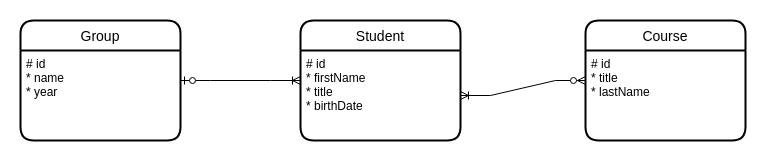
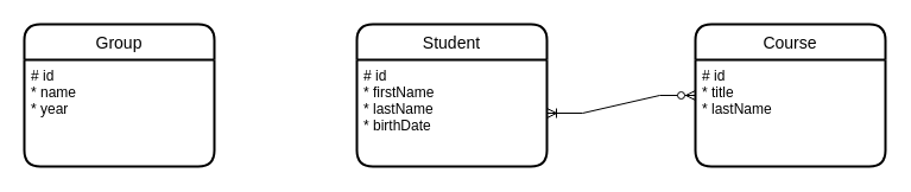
- <mxCell id="3" value="# id&#10;* firstName&#10;* title&#10;* birthDate" style="align=left;strokeColor=none;fillColor=none;spacingLeft=4;fontSize=12;verticalAlign=top;resizable=0;rotatable=0;part=1;" vertex="1" parent="2"><mxGeometry y="30" width="160" height="90" as="geometry" /></mxCell>
+ <mxCell id="3" value="# id&#10;* firstName&#10;* lastName&#10;* birthDate" style="align=left;strokeColor=none;fillColor=none;spacingLeft=4;fontSize=12;verticalAlign=top;resizable=0;rotatable=0;part=1;" vertex="1" parent="2"><mxGeometry y="30" width="160" height="90" as="geometry" /></mxCell>
- <mxCell id="9" value="" style="edgeStyle=entityRelationEdgeStyle;fontSize=12;html=1;endArrow=ERoneToMany;startArrow=ERzeroToOne;rounded=0;" edge="1" parent="1" source="7" target="2"><mxGeometry width="100" height="100" relative="1" as="geometry"><mxPoint x="220" y="230" as="sourcePoint" /><mxPoint x="370" y="150" as="targetPoint" /></mxGeometry></mxCell>
